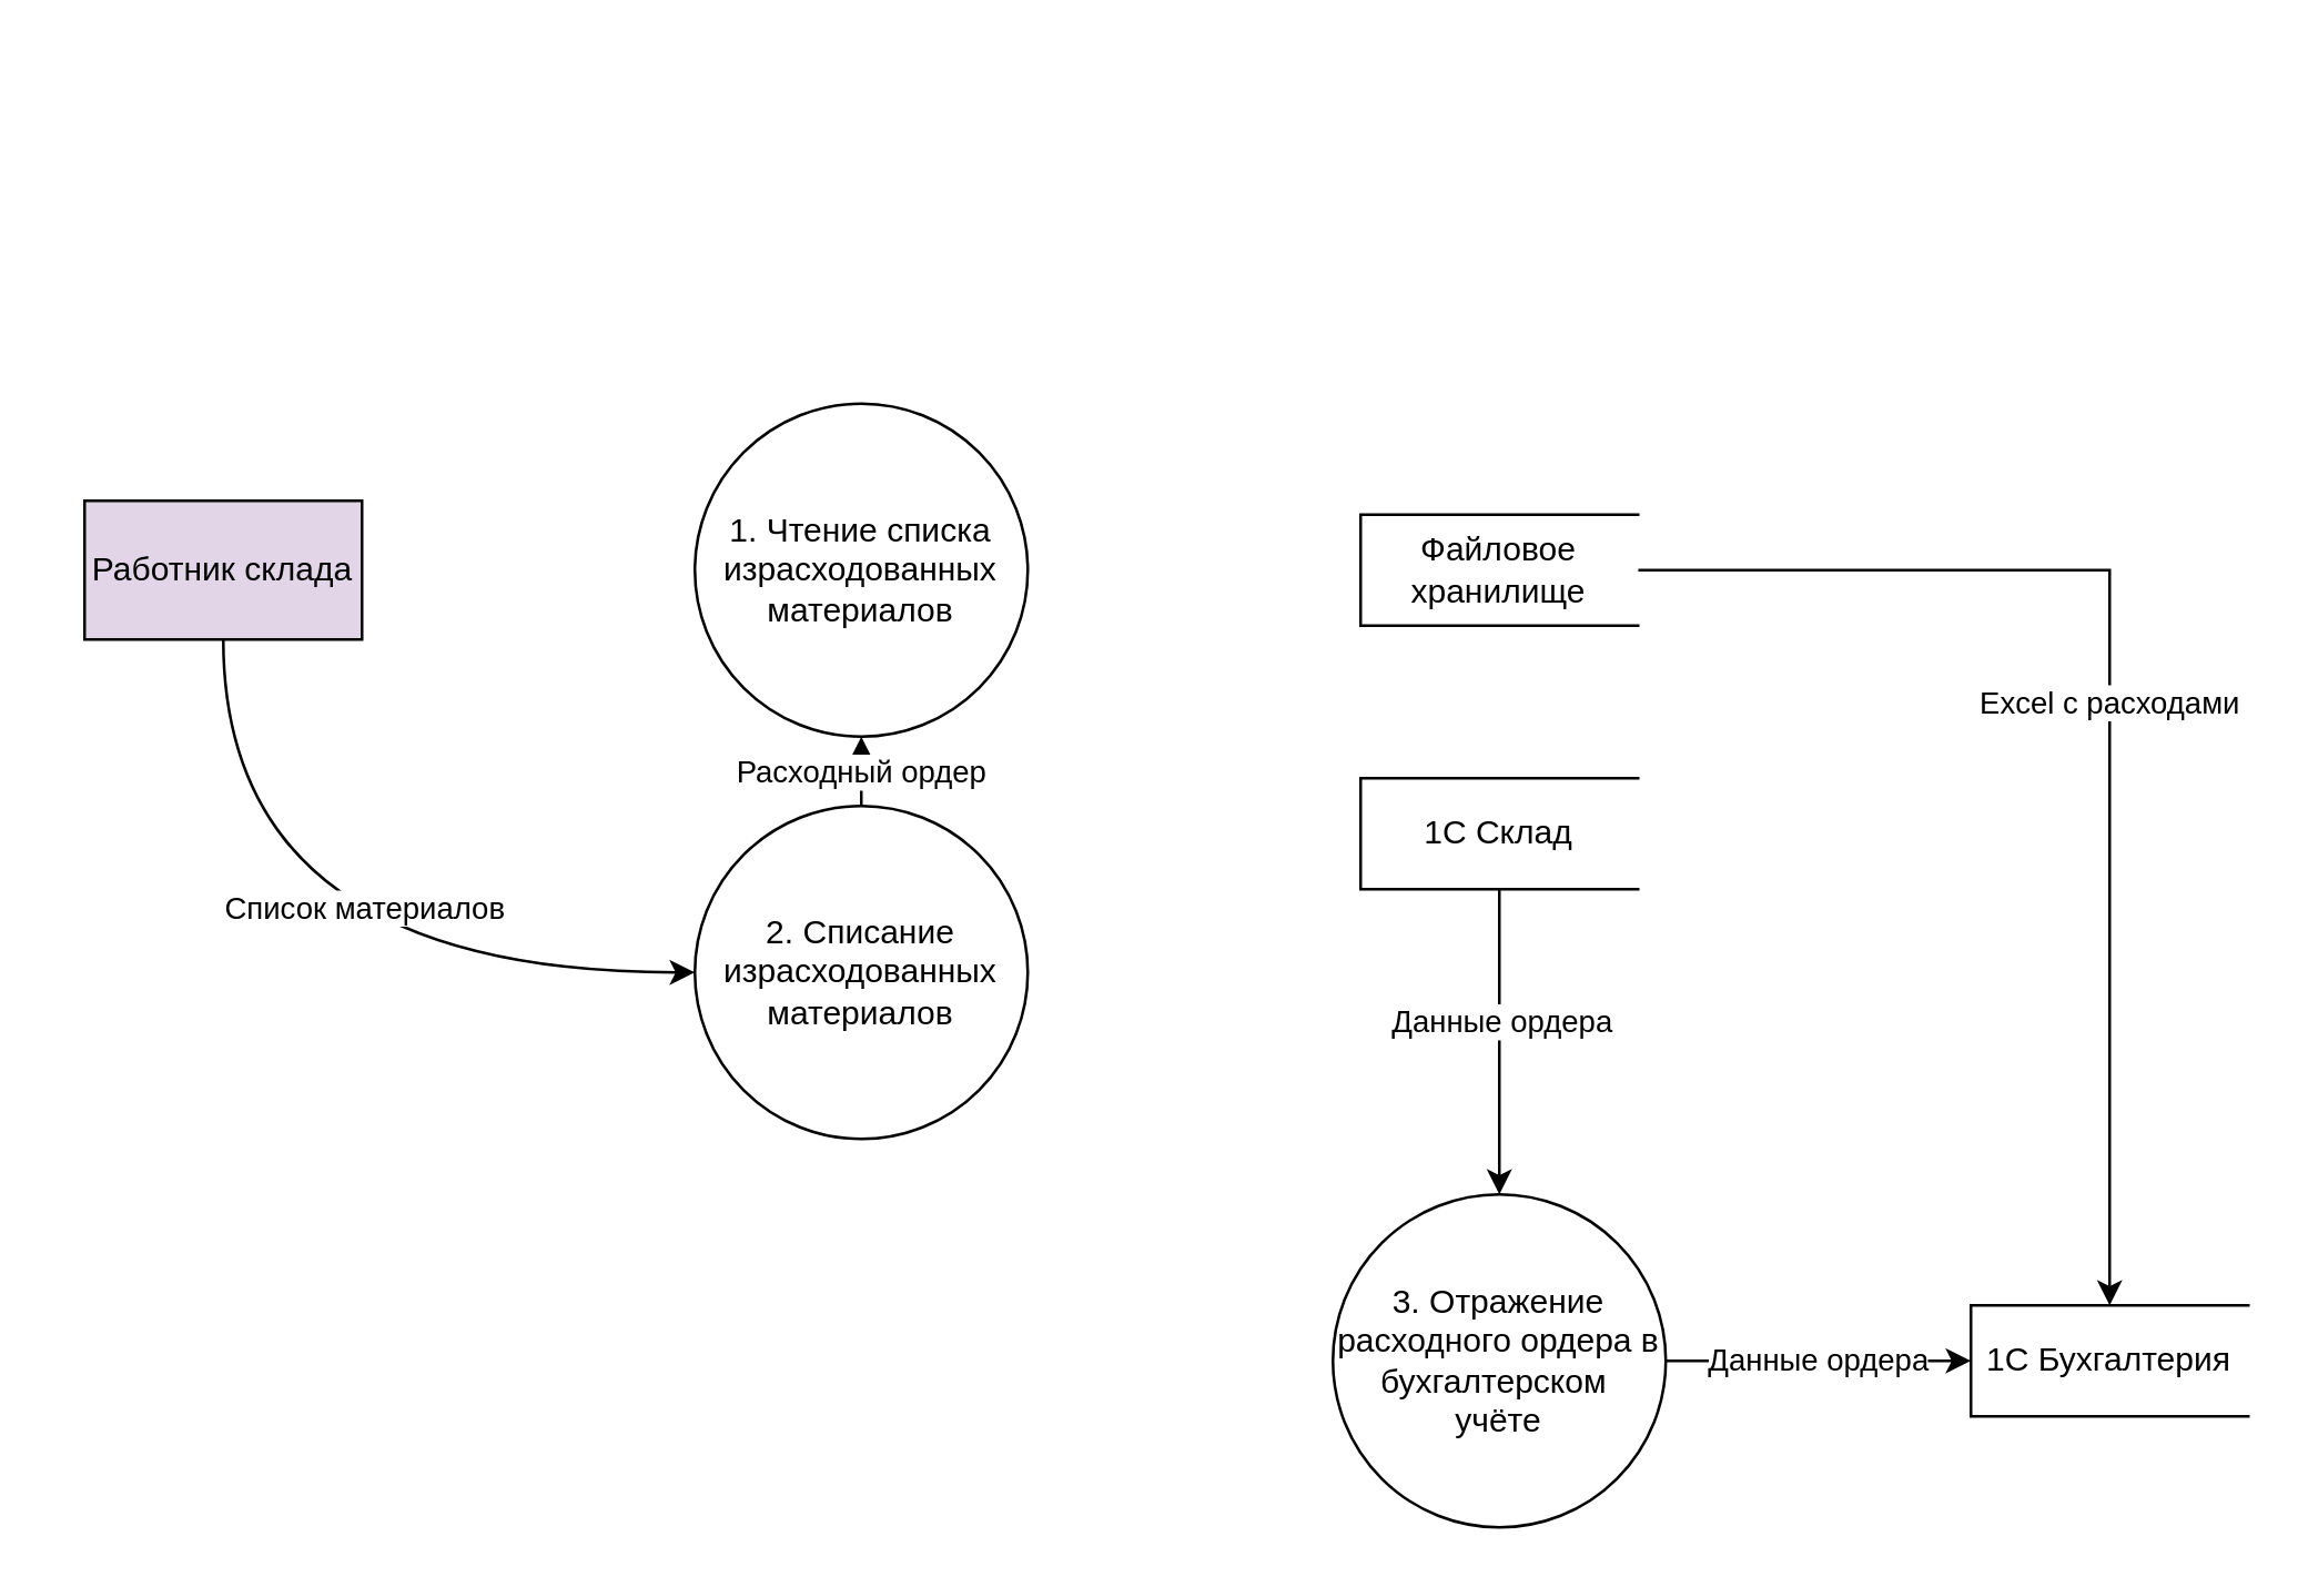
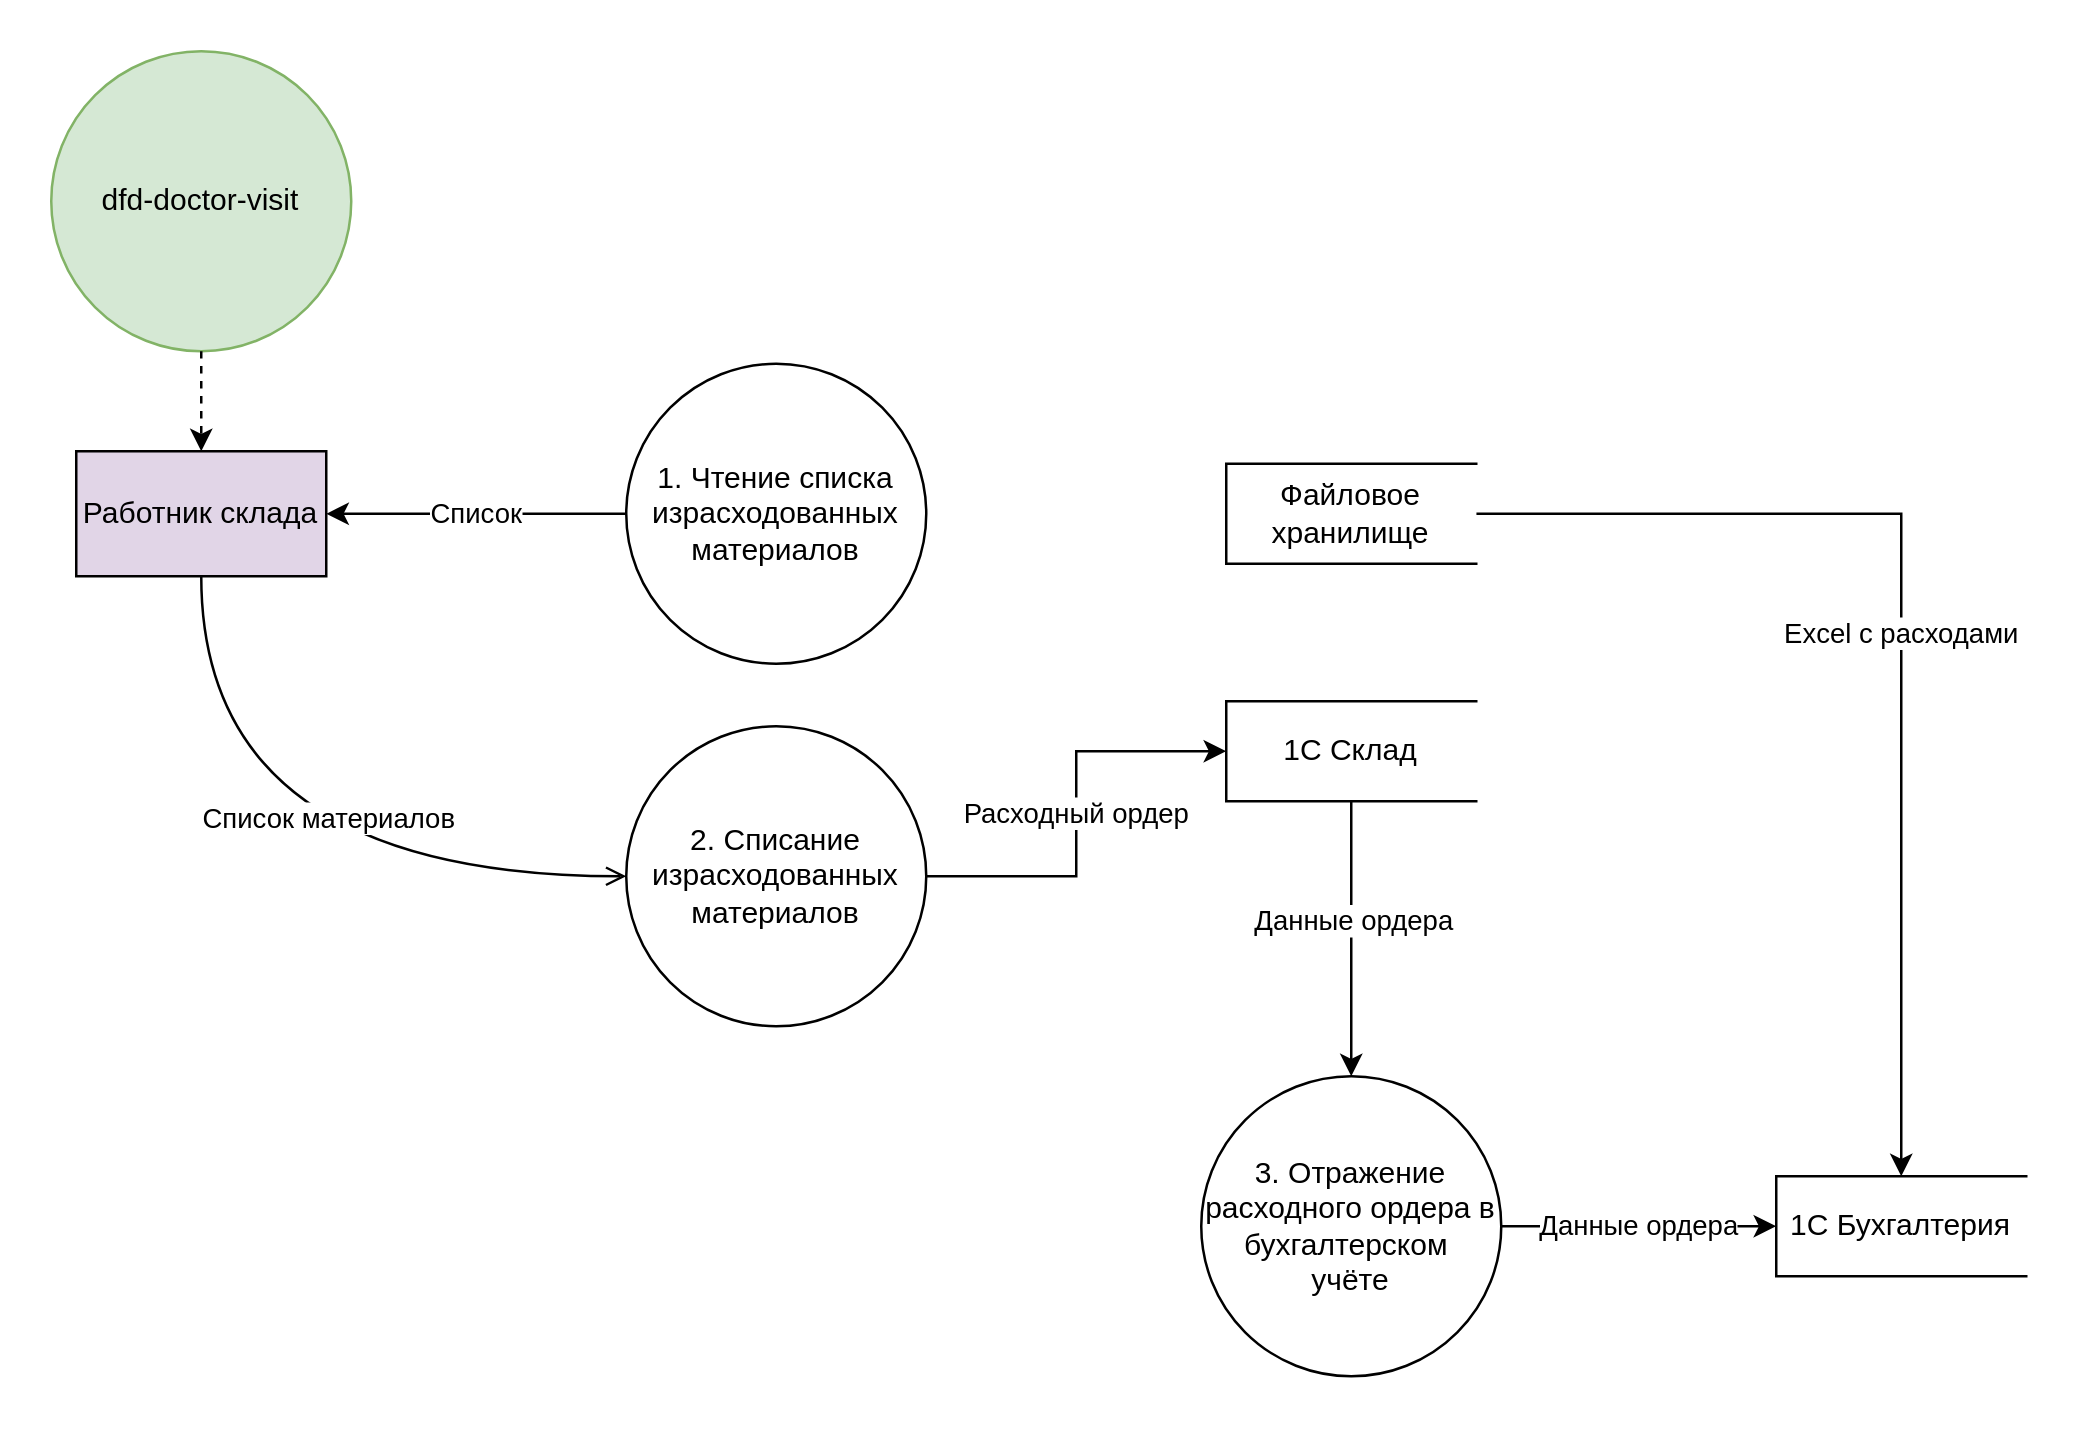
+ <mxCell id="2" value="dfd-doctor-visit" style="shape=ellipse;html=1;dashed=0;whiteSpace=wrap;perimeter=ellipsePerimeter;fillColor=#d5e8d4;strokeColor=#82b366;" vertex="1" parent="1"><mxGeometry x="20" y="20" width="120" height="120" as="geometry" /></mxCell>
+ <mxCell id="3" style="edgeStyle=orthogonalEdgeStyle;rounded=0;orthogonalLoop=1;jettySize=auto;html=1;dashed=1;curved=1;" edge="1" parent="1" source="2" target="7"><mxGeometry relative="1" as="geometry" /></mxCell>
+ <mxCell id="4" value="Список" style="edgeStyle=orthogonalEdgeStyle;rounded=0;orthogonalLoop=1;jettySize=auto;html=1;curved=1;" edge="1" parent="1" source="8" target="7"><mxGeometry relative="1" as="geometry" /></mxCell>
- <mxCell id="11" value="Расходный ордер" style="edgeStyle=orthogonalEdgeStyle;rounded=0;orthogonalLoop=1;jettySize=auto;html=1;" edge="1" parent="1" source="12" target="8"><mxGeometry relative="1" as="geometry" /></mxCell>
+ <mxCell id="11" value="Расходный ордер" style="edgeStyle=orthogonalEdgeStyle;rounded=0;orthogonalLoop=1;jettySize=auto;html=1;entryX=0;entryY=0.5;entryDx=0;entryDy=0;" edge="1" parent="1" source="12" target="15"><mxGeometry relative="1" as="geometry" /></mxCell>
- <mxCell id="5" style="edgeStyle=orthogonalEdgeStyle;rounded=0;orthogonalLoop=1;jettySize=auto;html=1;curved=1;" edge="1" parent="1" source="7" target="12"><mxGeometry relative="1" as="geometry"><Array as="points"><mxPoint x="80" y="350" /></Array></mxGeometry></mxCell>
+ <mxCell id="5" style="edgeStyle=orthogonalEdgeStyle;rounded=0;orthogonalLoop=1;jettySize=auto;html=1;curved=1;endArrow=open;" edge="1" parent="1" source="7" target="12"><mxGeometry relative="1" as="geometry"><Array as="points"><mxPoint x="80" y="350" /></Array></mxGeometry></mxCell>
